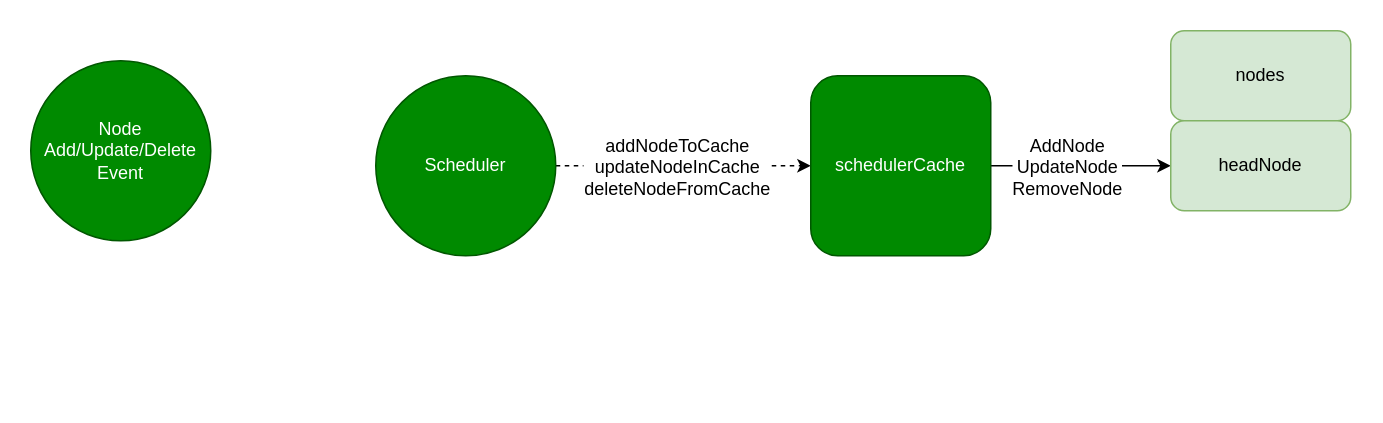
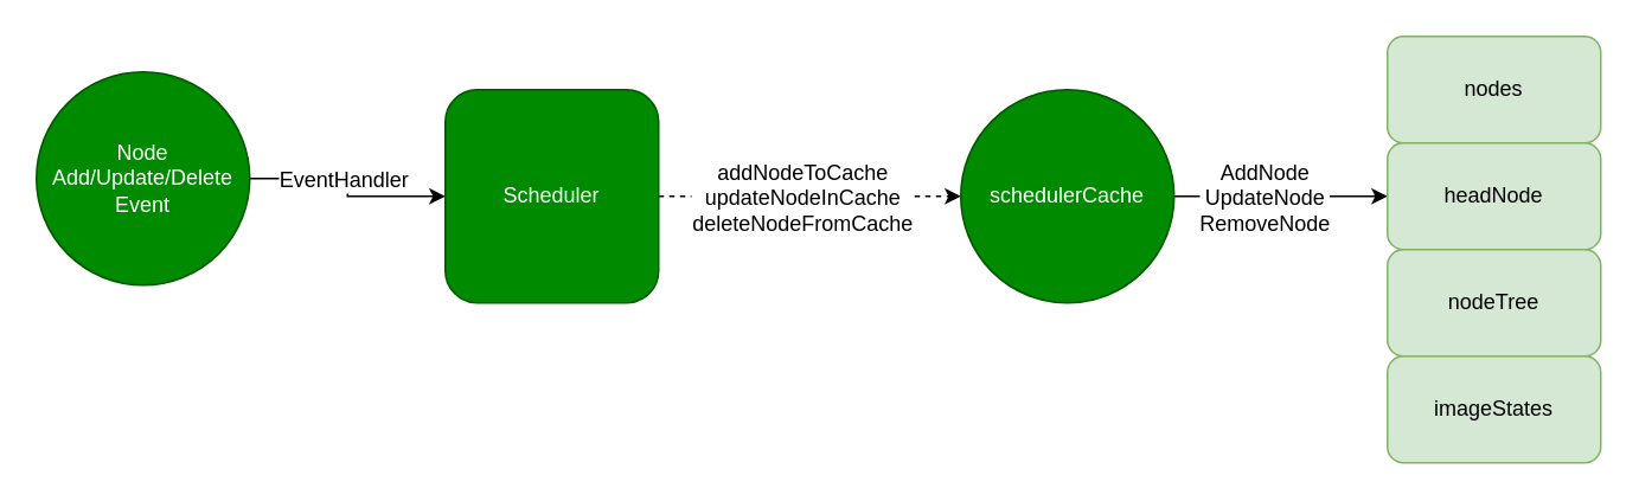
+ <mxCell id="2" style="edgeStyle=orthogonalEdgeStyle;rounded=0;orthogonalLoop=1;jettySize=auto;html=1;entryX=0;entryY=0.5;entryDx=0;entryDy=0;" edge="1" parent="1" source="4" target="7"><mxGeometry relative="1" as="geometry" /></mxCell>
+ <mxCell id="3" value="EventHandler" style="text;html=1;align=center;verticalAlign=middle;resizable=0;points=[];labelBackgroundColor=#ffffff;" vertex="1" connectable="0" parent="2"><mxGeometry x="-0.437" y="-1" relative="1" as="geometry"><mxPoint x="18" y="-1" as="offset" /></mxGeometry></mxCell>
- <mxCell id="7" value="Scheduler" style="ellipse;whiteSpace=wrap;html=1;aspect=fixed;fillColor=#008a00;strokeColor=#005700;fontColor=#ffffff;" vertex="1" parent="1"><mxGeometry x="250" y="50" width="120" height="120" as="geometry" /></mxCell>
+ <mxCell id="7" value="Scheduler" style="whiteSpace=wrap;html=1;aspect=fixed;fillColor=#008a00;strokeColor=#005700;fontColor=#ffffff;rounded=1;" vertex="1" parent="1"><mxGeometry x="250" y="50" width="120" height="120" as="geometry" /></mxCell>
- <mxCell id="10" value="schedulerCache" style="whiteSpace=wrap;html=1;aspect=fixed;fillColor=#008a00;strokeColor=#005700;fontColor=#ffffff;rounded=1;" vertex="1" parent="1"><mxGeometry x="540" y="50" width="120" height="120" as="geometry" /></mxCell>
+ <mxCell id="10" value="schedulerCache" style="ellipse;whiteSpace=wrap;html=1;aspect=fixed;fillColor=#008a00;strokeColor=#005700;fontColor=#ffffff;" vertex="1" parent="1"><mxGeometry x="540" y="50" width="120" height="120" as="geometry" /></mxCell>
+ <mxCell id="13" value="nodeTree" style="rounded=1;whiteSpace=wrap;html=1;fillColor=#d5e8d4;strokeColor=#82b366;" vertex="1" parent="1"><mxGeometry x="780" y="140" width="120" height="60" as="geometry" /></mxCell>
+ <mxCell id="14" value="imageStates" style="rounded=1;whiteSpace=wrap;html=1;fillColor=#d5e8d4;strokeColor=#82b366;" vertex="1" parent="1"><mxGeometry x="780" y="200" width="120" height="60" as="geometry" /></mxCell>
